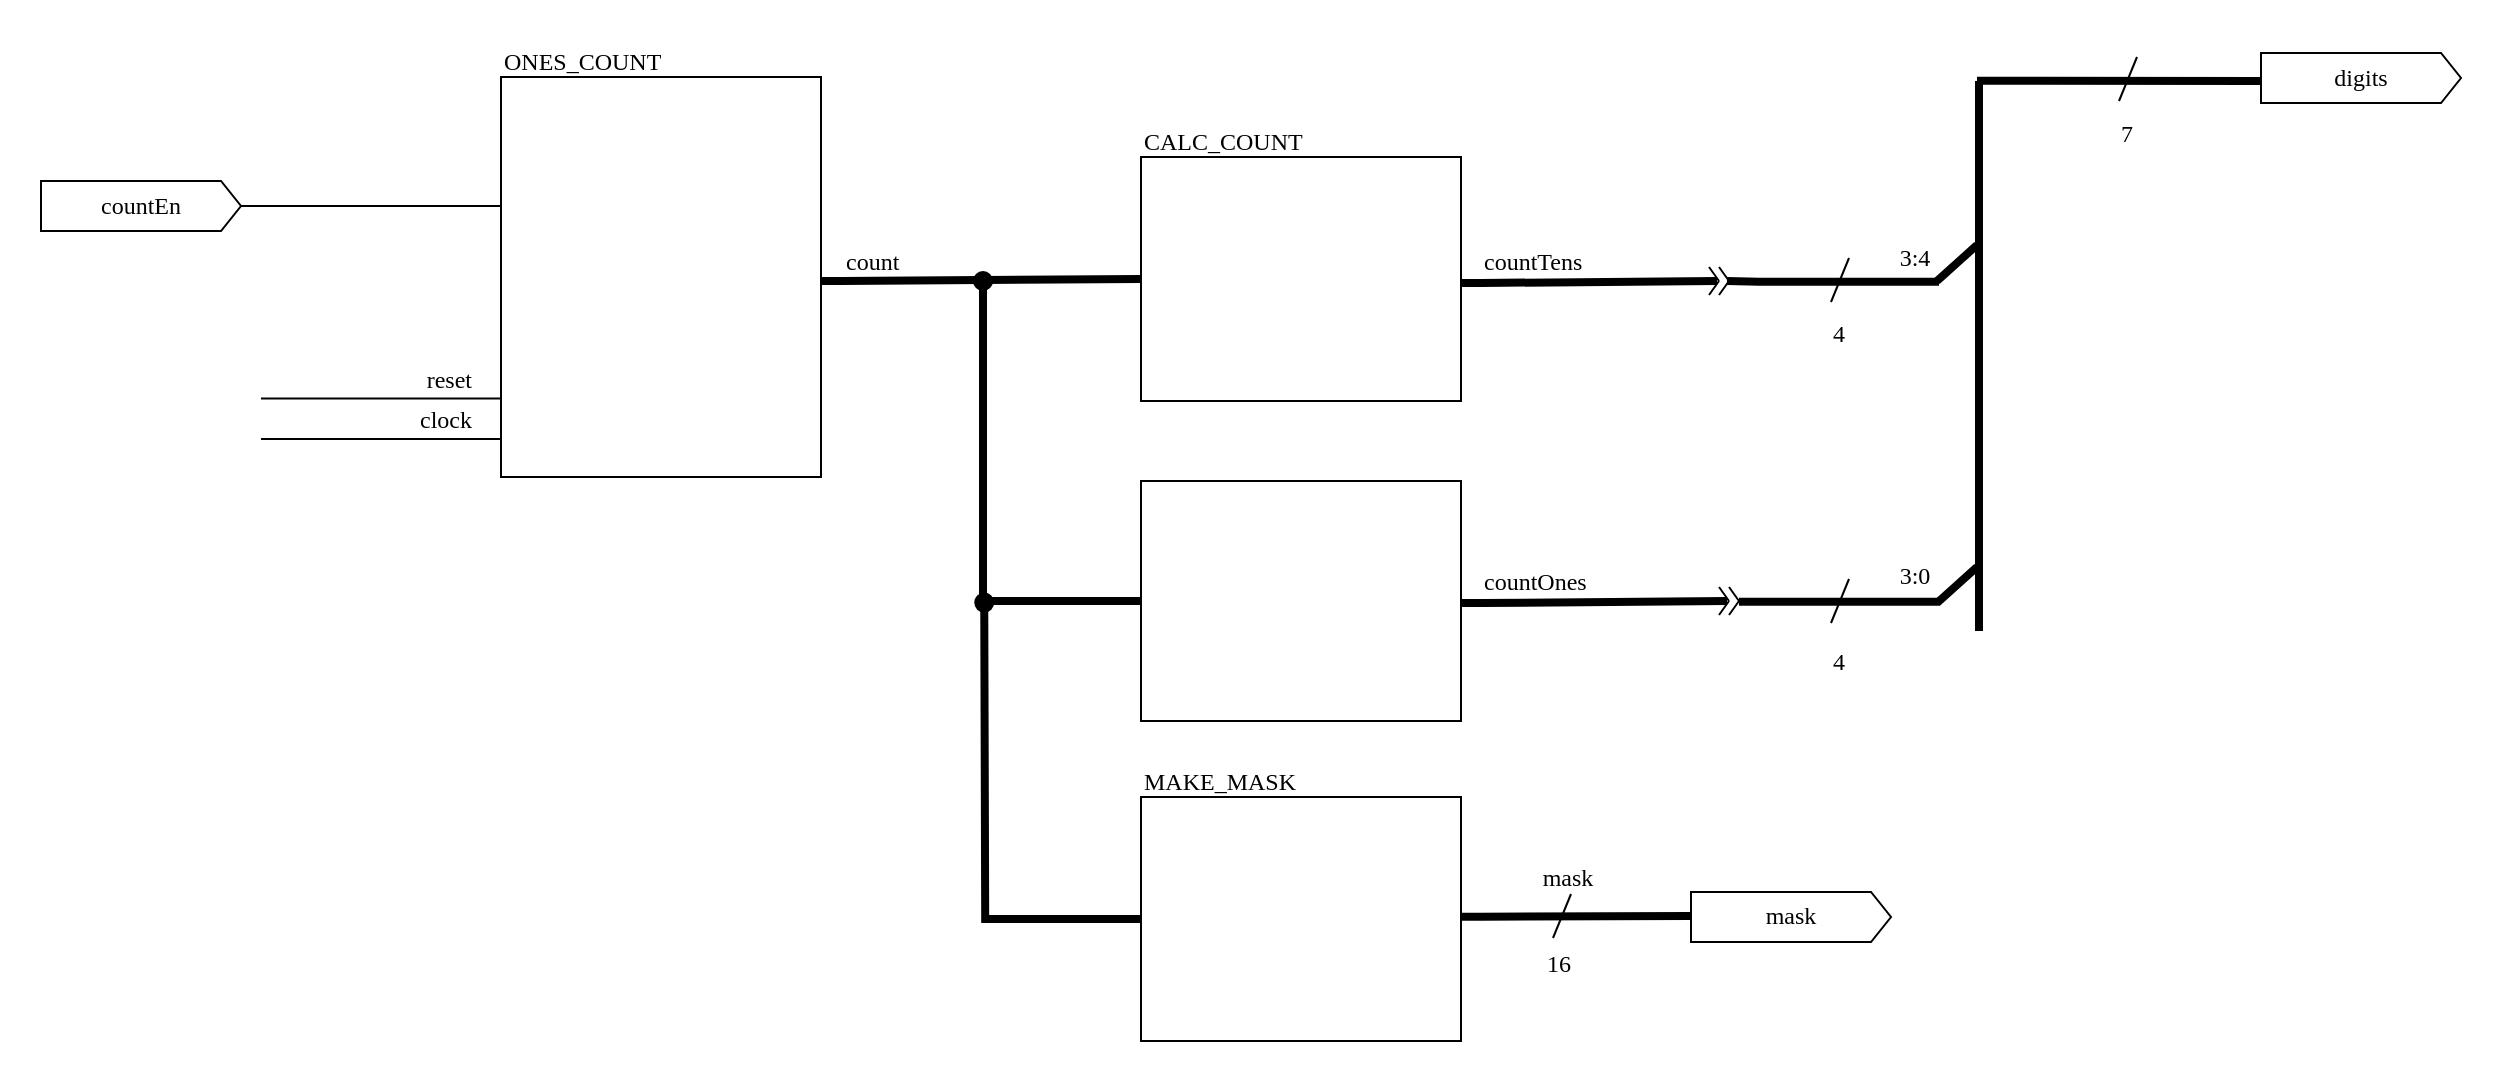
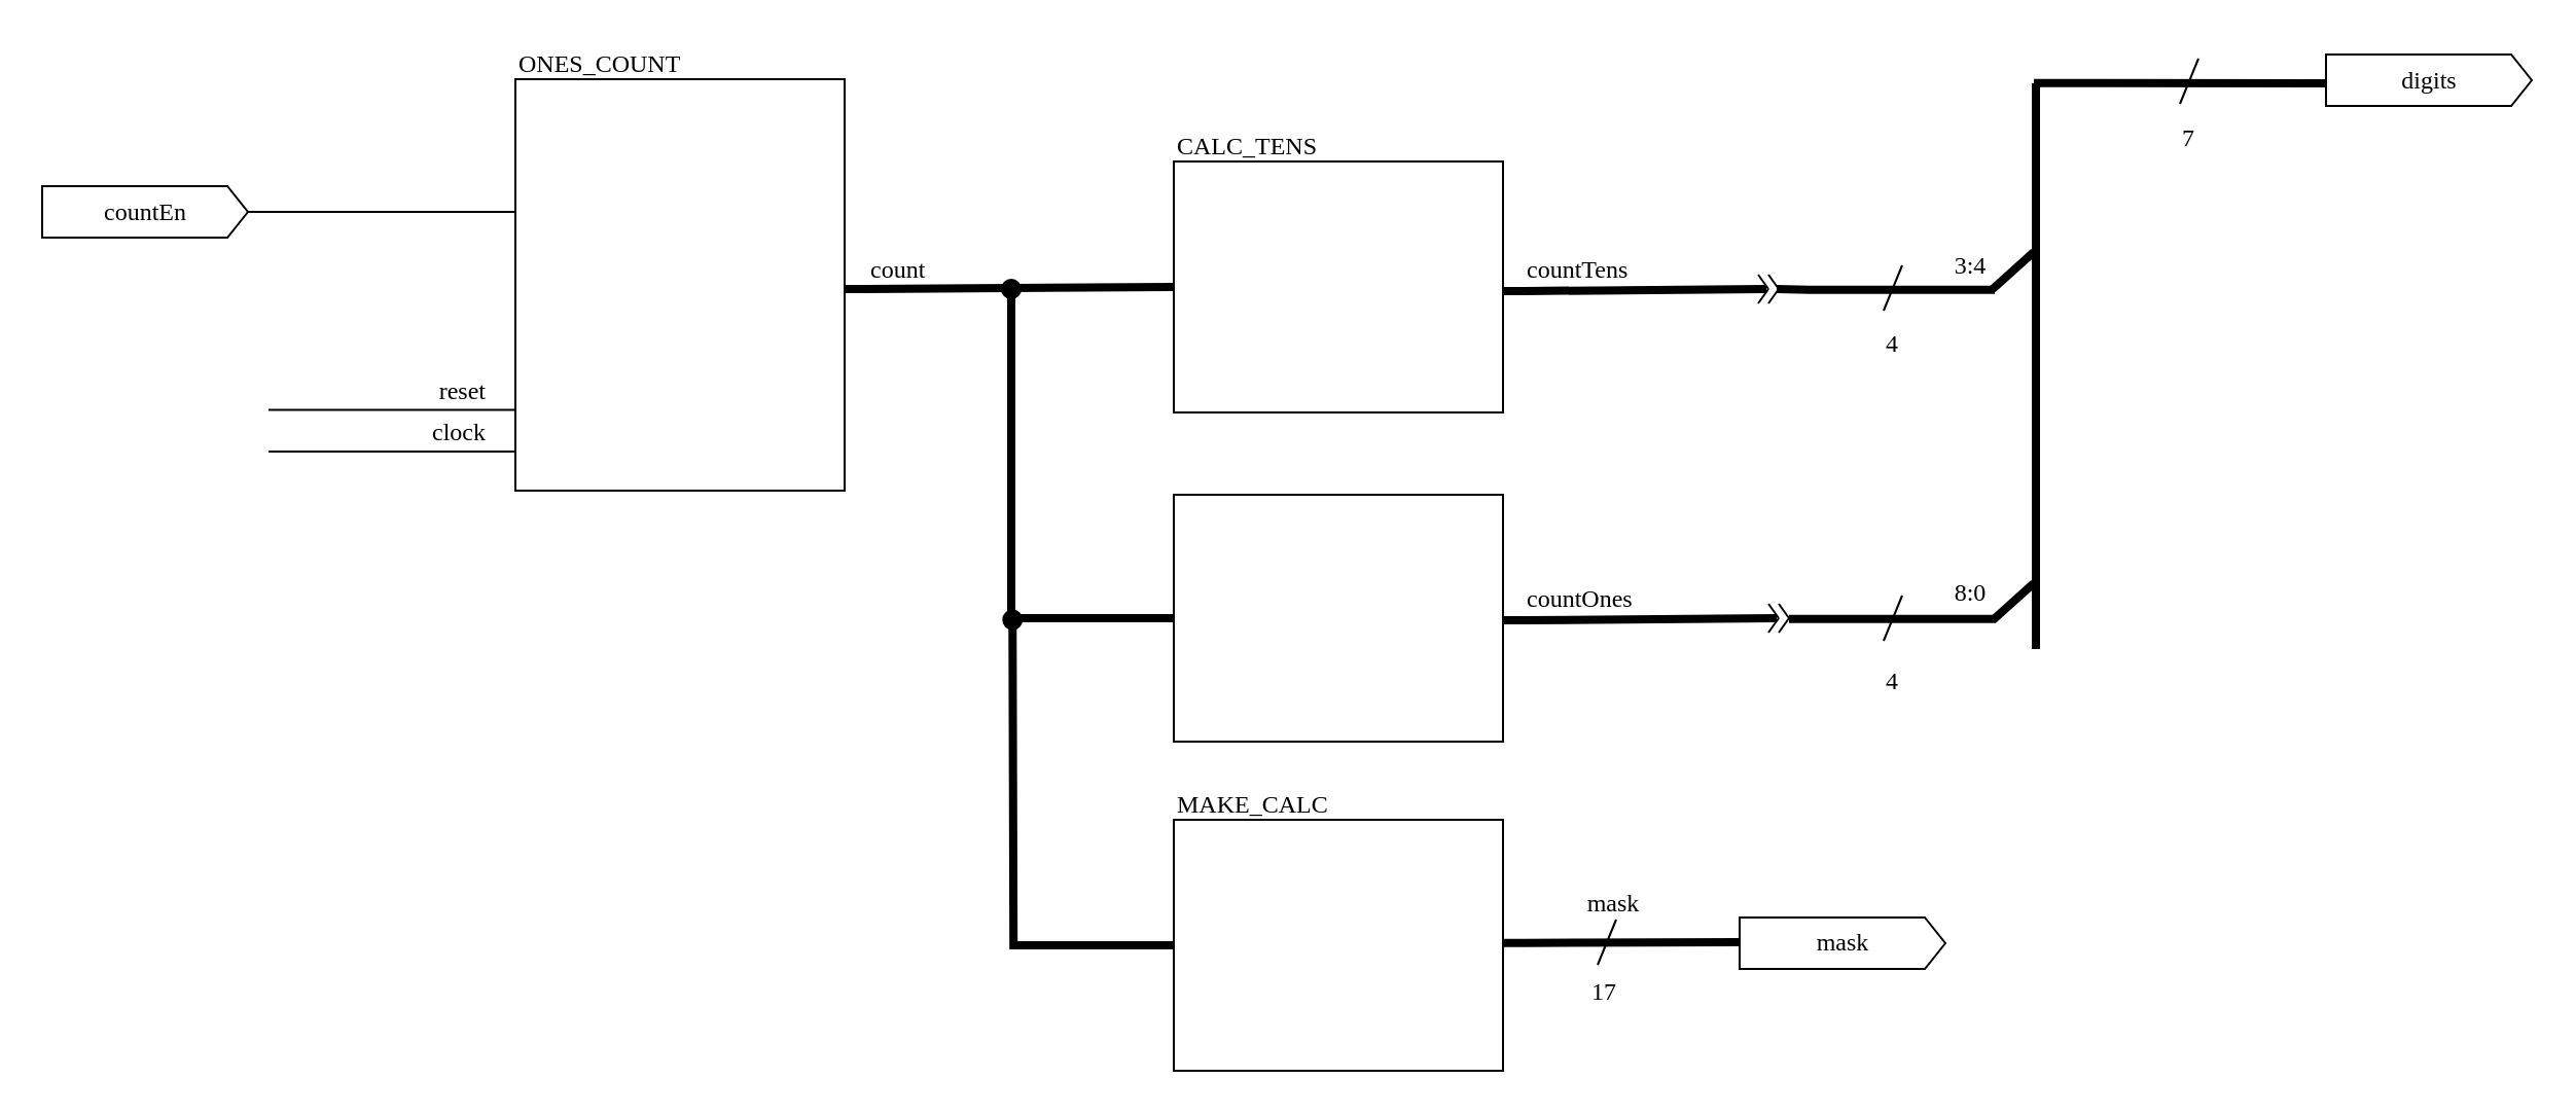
- <mxCell id="7" value="CALC_COUNT" style="text;html=1;align=left;verticalAlign=bottom;whiteSpace=wrap;rounded=0;fontFamily=Lucida Console;fontStyle=0" parent="1" vertex="1"><mxGeometry x="570" y="60" width="160" height="20" as="geometry" /></mxCell>
+ <mxCell id="7" value="CALC_TENS" style="text;html=1;align=left;verticalAlign=bottom;whiteSpace=wrap;rounded=0;fontFamily=Lucida Console;fontStyle=0" parent="1" vertex="1"><mxGeometry x="570" y="60" width="160" height="20" as="geometry" /></mxCell>
- <mxCell id="27" value="3:0" style="text;html=1;align=center;verticalAlign=bottom;whiteSpace=wrap;rounded=0;fontFamily=Lucida Console;fontStyle=0" parent="1" vertex="1"><mxGeometry x="927" y="277" width="61" height="20" as="geometry" /></mxCell>
+ <mxCell id="27" value="8:0" style="text;html=1;align=center;verticalAlign=bottom;whiteSpace=wrap;rounded=0;fontFamily=Lucida Console;fontStyle=0" parent="1" vertex="1"><mxGeometry x="927" y="277" width="61" height="20" as="geometry" /></mxCell>
- <mxCell id="43" value="MAKE_MASK" style="text;html=1;align=left;verticalAlign=bottom;whiteSpace=wrap;rounded=0;fontFamily=Lucida Console;fontStyle=0" parent="1" vertex="1"><mxGeometry x="570" y="380" width="160" height="20" as="geometry" /></mxCell>
+ <mxCell id="43" value="MAKE_CALC" style="text;html=1;align=left;verticalAlign=bottom;whiteSpace=wrap;rounded=0;fontFamily=Lucida Console;fontStyle=0" parent="1" vertex="1"><mxGeometry x="570" y="380" width="160" height="20" as="geometry" /></mxCell>
- <mxCell id="46" value="16" style="text;html=1;align=center;verticalAlign=bottom;whiteSpace=wrap;rounded=0;fontFamily=Lucida Console;fontStyle=0" parent="1" vertex="1"><mxGeometry x="749" y="470.5" width="61" height="20" as="geometry" /></mxCell>
+ <mxCell id="46" value="17" style="text;html=1;align=center;verticalAlign=bottom;whiteSpace=wrap;rounded=0;fontFamily=Lucida Console;fontStyle=0" parent="1" vertex="1"><mxGeometry x="749" y="470.5" width="61" height="20" as="geometry" /></mxCell>
